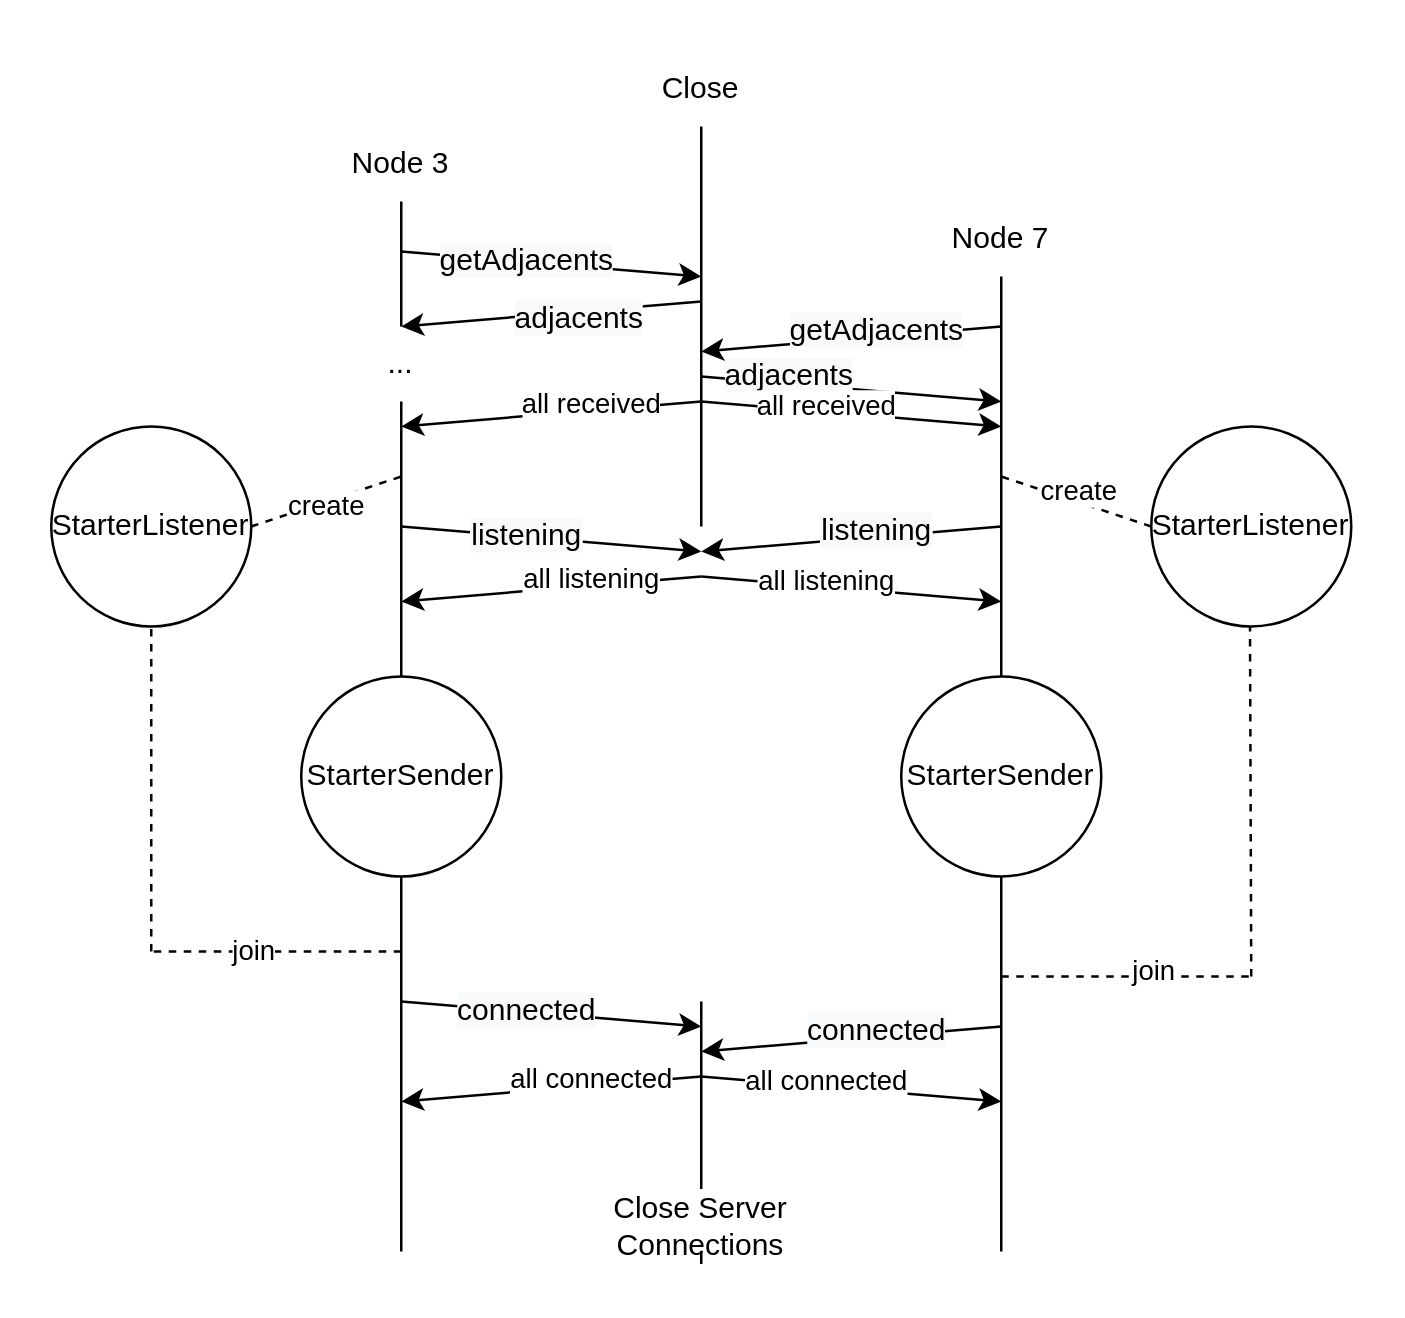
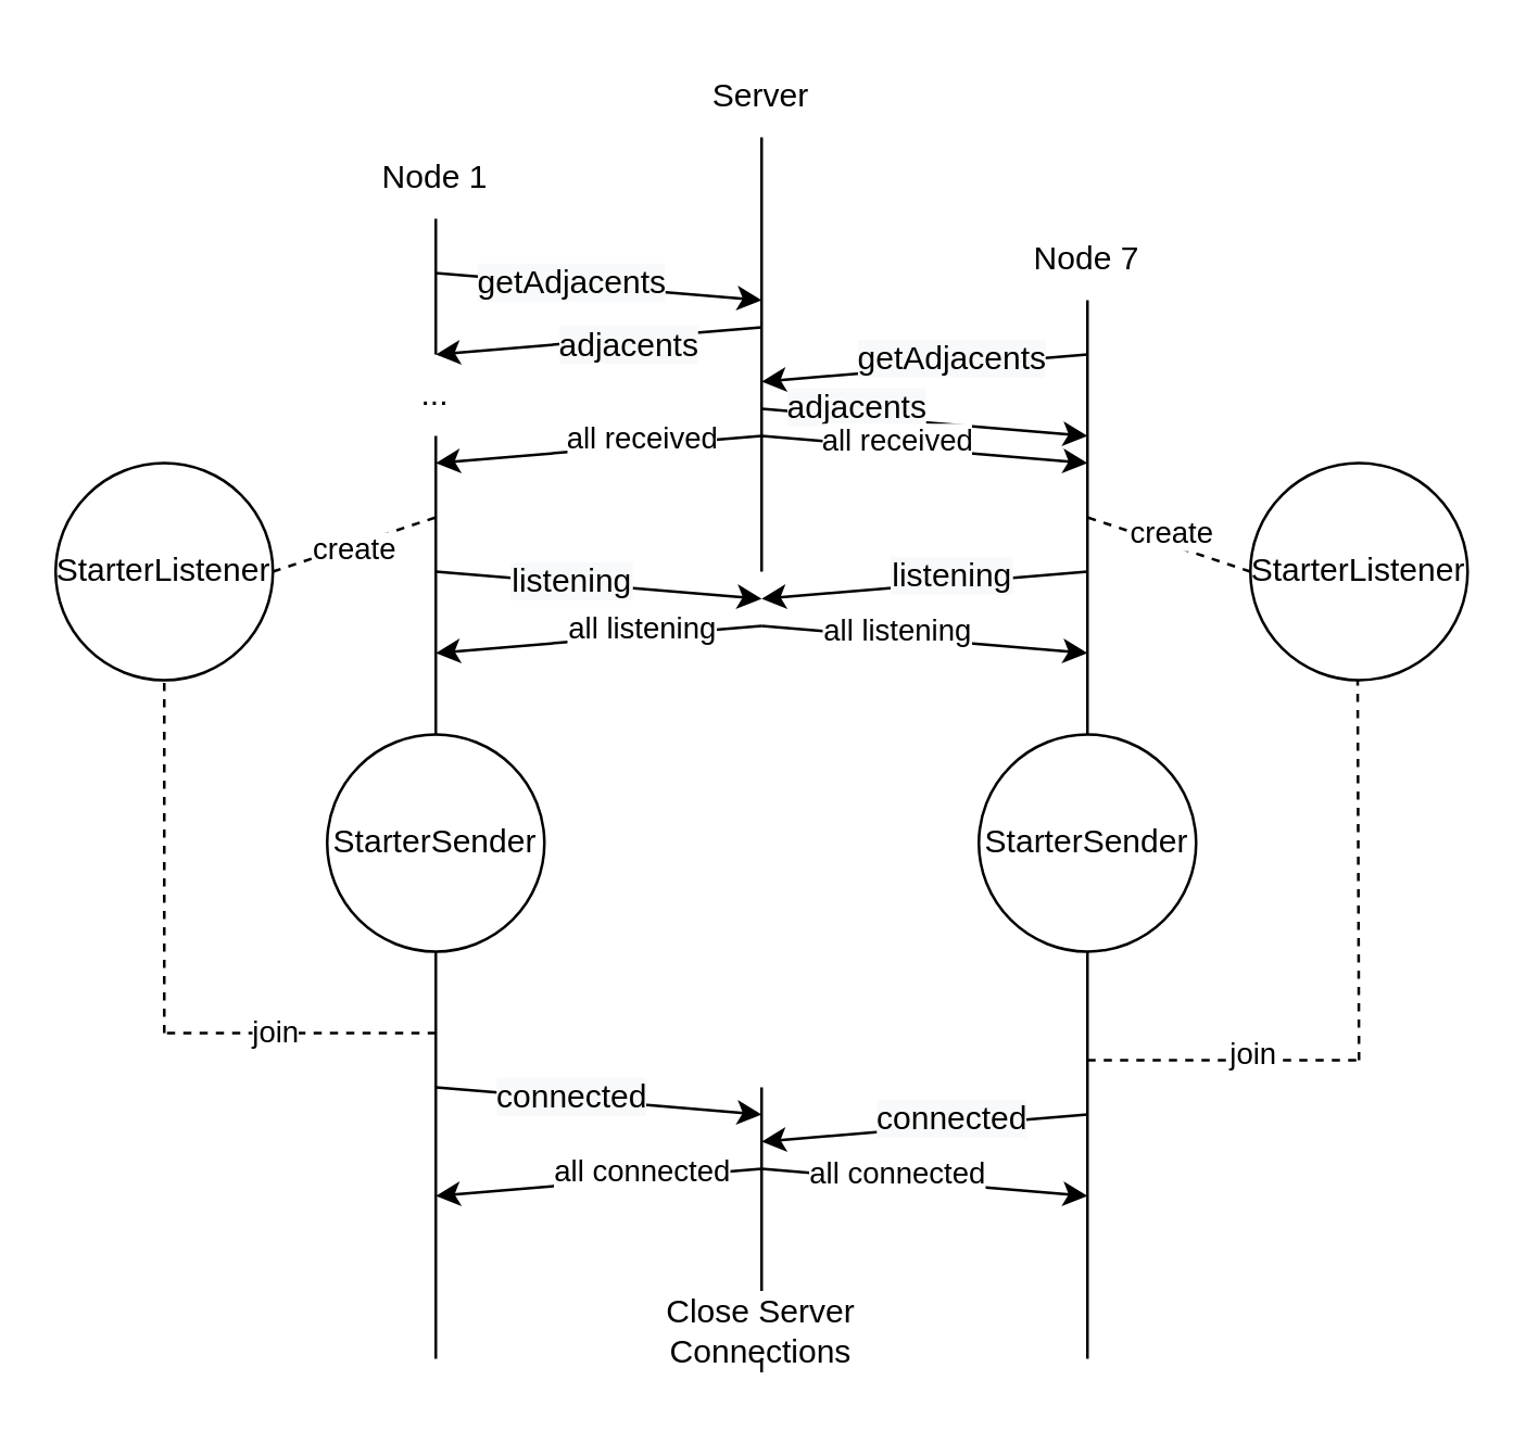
- <mxCell id="7" value="Close" style="text;html=1;strokeColor=none;fillColor=none;align=center;verticalAlign=middle;whiteSpace=wrap;rounded=0;" parent="1" vertex="1"><mxGeometry x="250" y="20" width="60" height="30" as="geometry" /></mxCell>
+ <mxCell id="7" value="Server" style="text;html=1;strokeColor=none;fillColor=none;align=center;verticalAlign=middle;whiteSpace=wrap;rounded=0;" parent="1" vertex="1"><mxGeometry x="250" y="20" width="60" height="30" as="geometry" /></mxCell>
- <mxCell id="6" value="Node 3" style="text;html=1;strokeColor=none;fillColor=none;align=center;verticalAlign=middle;whiteSpace=wrap;rounded=0;" parent="1" vertex="1"><mxGeometry x="130" y="50" width="60" height="30" as="geometry" /></mxCell>
+ <mxCell id="6" value="Node 1" style="text;html=1;strokeColor=none;fillColor=none;align=center;verticalAlign=middle;whiteSpace=wrap;rounded=0;" parent="1" vertex="1"><mxGeometry x="130" y="50" width="60" height="30" as="geometry" /></mxCell>
